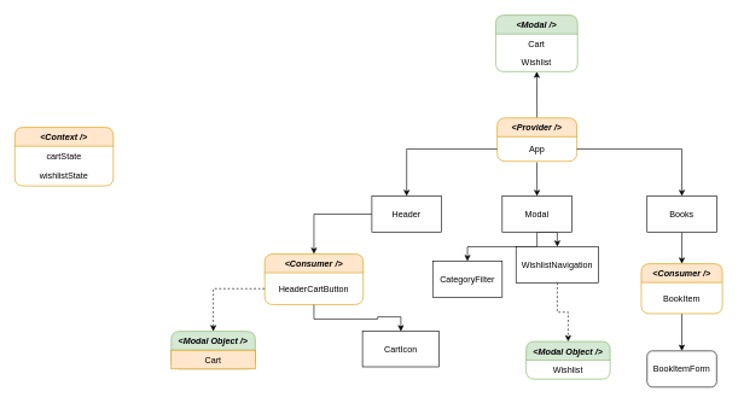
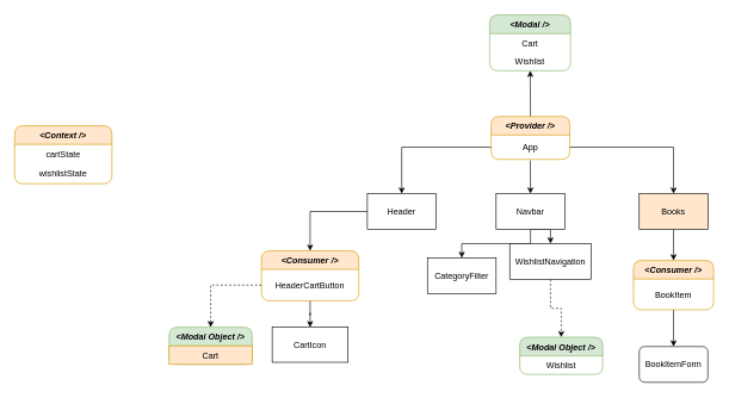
- <mxCell id="6" value="Modal" style="rounded=0;whiteSpace=wrap;html=1;" parent="1" vertex="1"><mxGeometry x="693" y="270" width="96" height="50" as="geometry" /></mxCell>
+ <mxCell id="6" value="Navbar" style="rounded=0;whiteSpace=wrap;html=1;" parent="1" vertex="1"><mxGeometry x="693" y="270" width="96" height="50" as="geometry" /></mxCell>
- <mxCell id="8" value="Books" style="rounded=0;whiteSpace=wrap;html=1;" parent="1" vertex="1"><mxGeometry x="893" y="270" width="96" height="50" as="geometry" /></mxCell>
+ <mxCell id="8" value="Books" style="rounded=0;whiteSpace=wrap;html=1;fillColor=#ffe6cc;" parent="1" vertex="1"><mxGeometry x="893" y="270" width="96" height="50" as="geometry" /></mxCell>
- <mxCell id="9" value="CartIcon" style="rounded=0;whiteSpace=wrap;html=1;" parent="1" vertex="1"><mxGeometry x="500" y="457" width="106" height="49" as="geometry" /></mxCell>
+ <mxCell id="9" value="CartIcon" style="rounded=0;whiteSpace=wrap;html=1;" parent="1" vertex="1"><mxGeometry x="380" y="457" width="106" height="49" as="geometry" /></mxCell>
